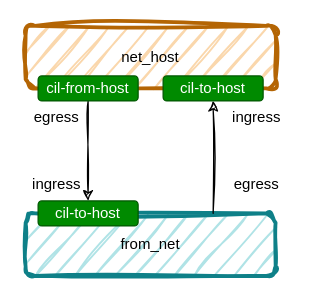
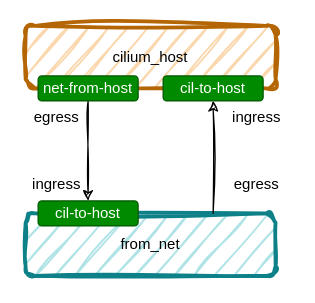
- <mxCell id="2" value="net_host" style="rounded=1;whiteSpace=wrap;html=1;fillColor=#fad7ac;strokeColor=#b46504;strokeWidth=3;glass=0;sketch=1;curveFitting=1;jiggle=2;" vertex="1" parent="1"><mxGeometry x="20" y="20" width="200" height="50" as="geometry" /></mxCell>
+ <mxCell id="2" value="cilium_host" style="rounded=1;whiteSpace=wrap;html=1;fillColor=#fad7ac;strokeColor=#b46504;strokeWidth=3;glass=0;sketch=1;curveFitting=1;jiggle=2;" vertex="1" parent="1"><mxGeometry x="20" y="20" width="200" height="50" as="geometry" /></mxCell>
- <mxCell id="5" value="cil-from-host" style="rounded=1;whiteSpace=wrap;html=1;fillColor=#008a00;fontColor=#ffffff;strokeColor=#005700;" vertex="1" parent="1"><mxGeometry x="30" y="60" width="80" height="20" as="geometry" /></mxCell>
+ <mxCell id="5" value="net-from-host" style="rounded=1;whiteSpace=wrap;html=1;fillColor=#008a00;fontColor=#ffffff;strokeColor=#005700;" vertex="1" parent="1"><mxGeometry x="30" y="60" width="80" height="20" as="geometry" /></mxCell>
